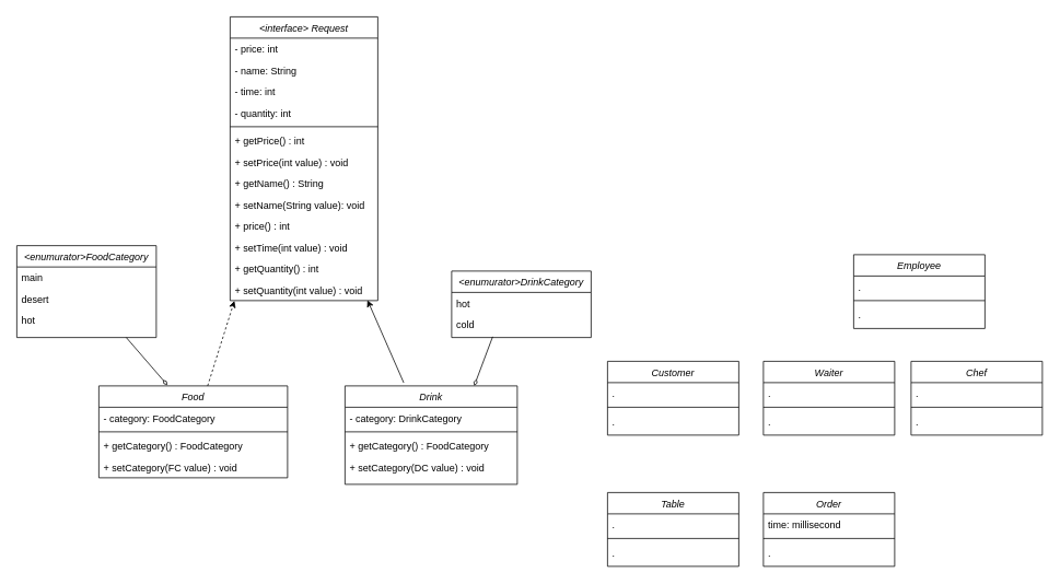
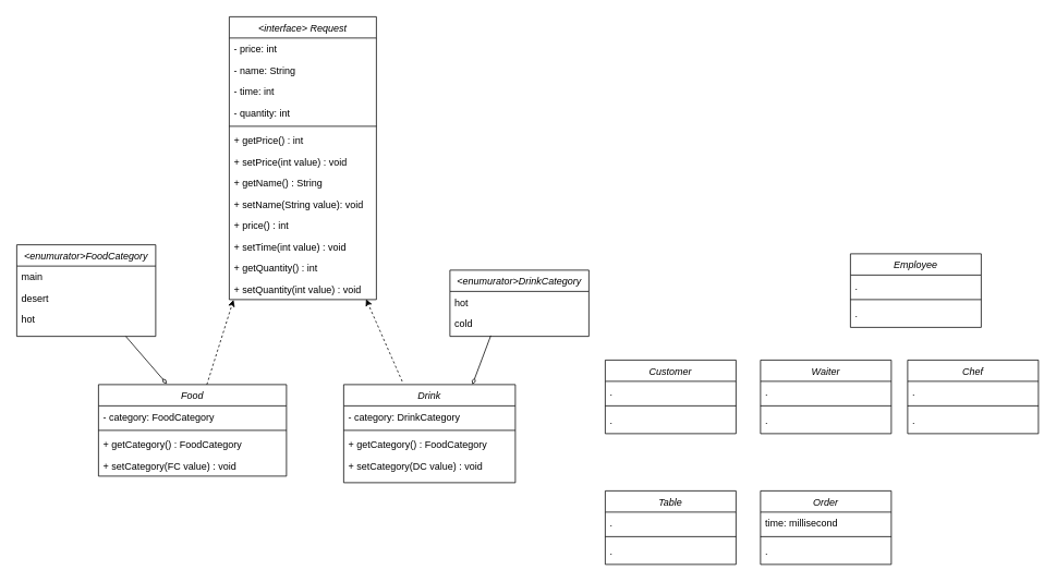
- <mxCell id="52" style="rounded=0;orthogonalLoop=1;jettySize=auto;html=1;entryX=0.93;entryY=0.978;entryDx=0;entryDy=0;entryPerimeter=0;endArrow=classic;endFill=1;dashed=0;exitX=0.341;exitY=-0.032;exitDx=0;exitDy=0;exitPerimeter=0;" edge="1" parent="1" source="31" target="23"><mxGeometry relative="1" as="geometry"><mxPoint x="245.946" y="370" as="sourcePoint" /><mxPoint x="317.84" y="299.586" as="targetPoint" /></mxGeometry></mxCell>
+ <mxCell id="52" style="rounded=0;orthogonalLoop=1;jettySize=auto;html=1;entryX=0.93;entryY=0.978;entryDx=0;entryDy=0;entryPerimeter=0;endArrow=classic;endFill=1;dashed=1;exitX=0.341;exitY=-0.032;exitDx=0;exitDy=0;exitPerimeter=0;" edge="1" parent="1" source="31" target="23"><mxGeometry relative="1" as="geometry"><mxPoint x="245.946" y="370" as="sourcePoint" /><mxPoint x="317.84" y="299.586" as="targetPoint" /></mxGeometry></mxCell>
